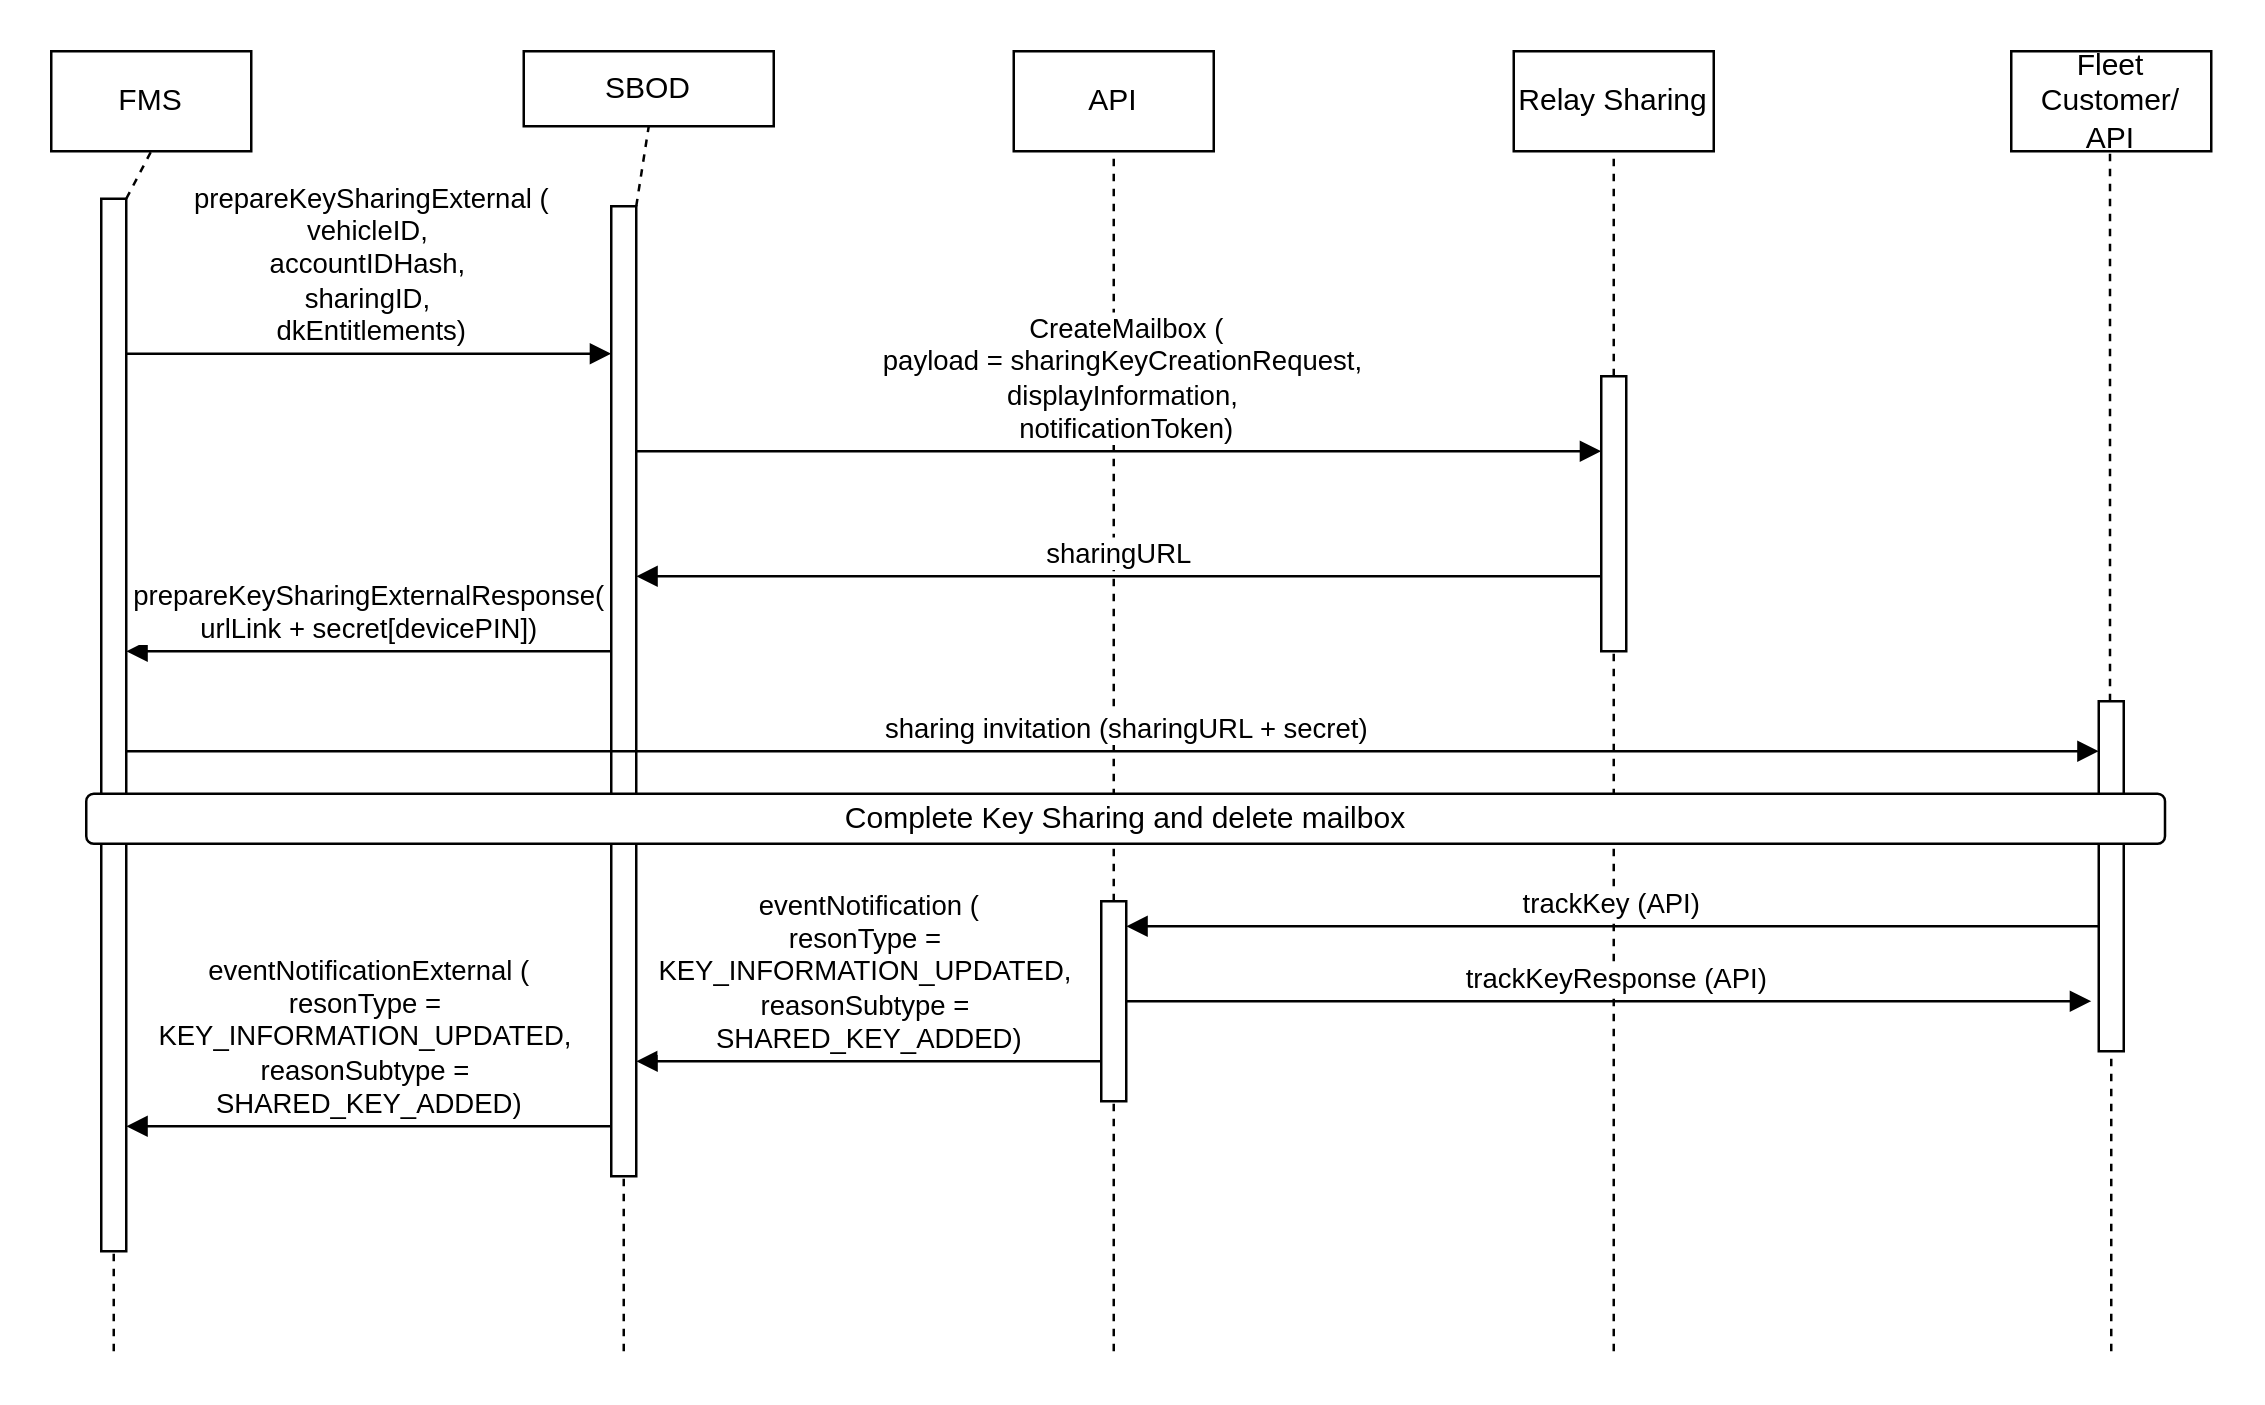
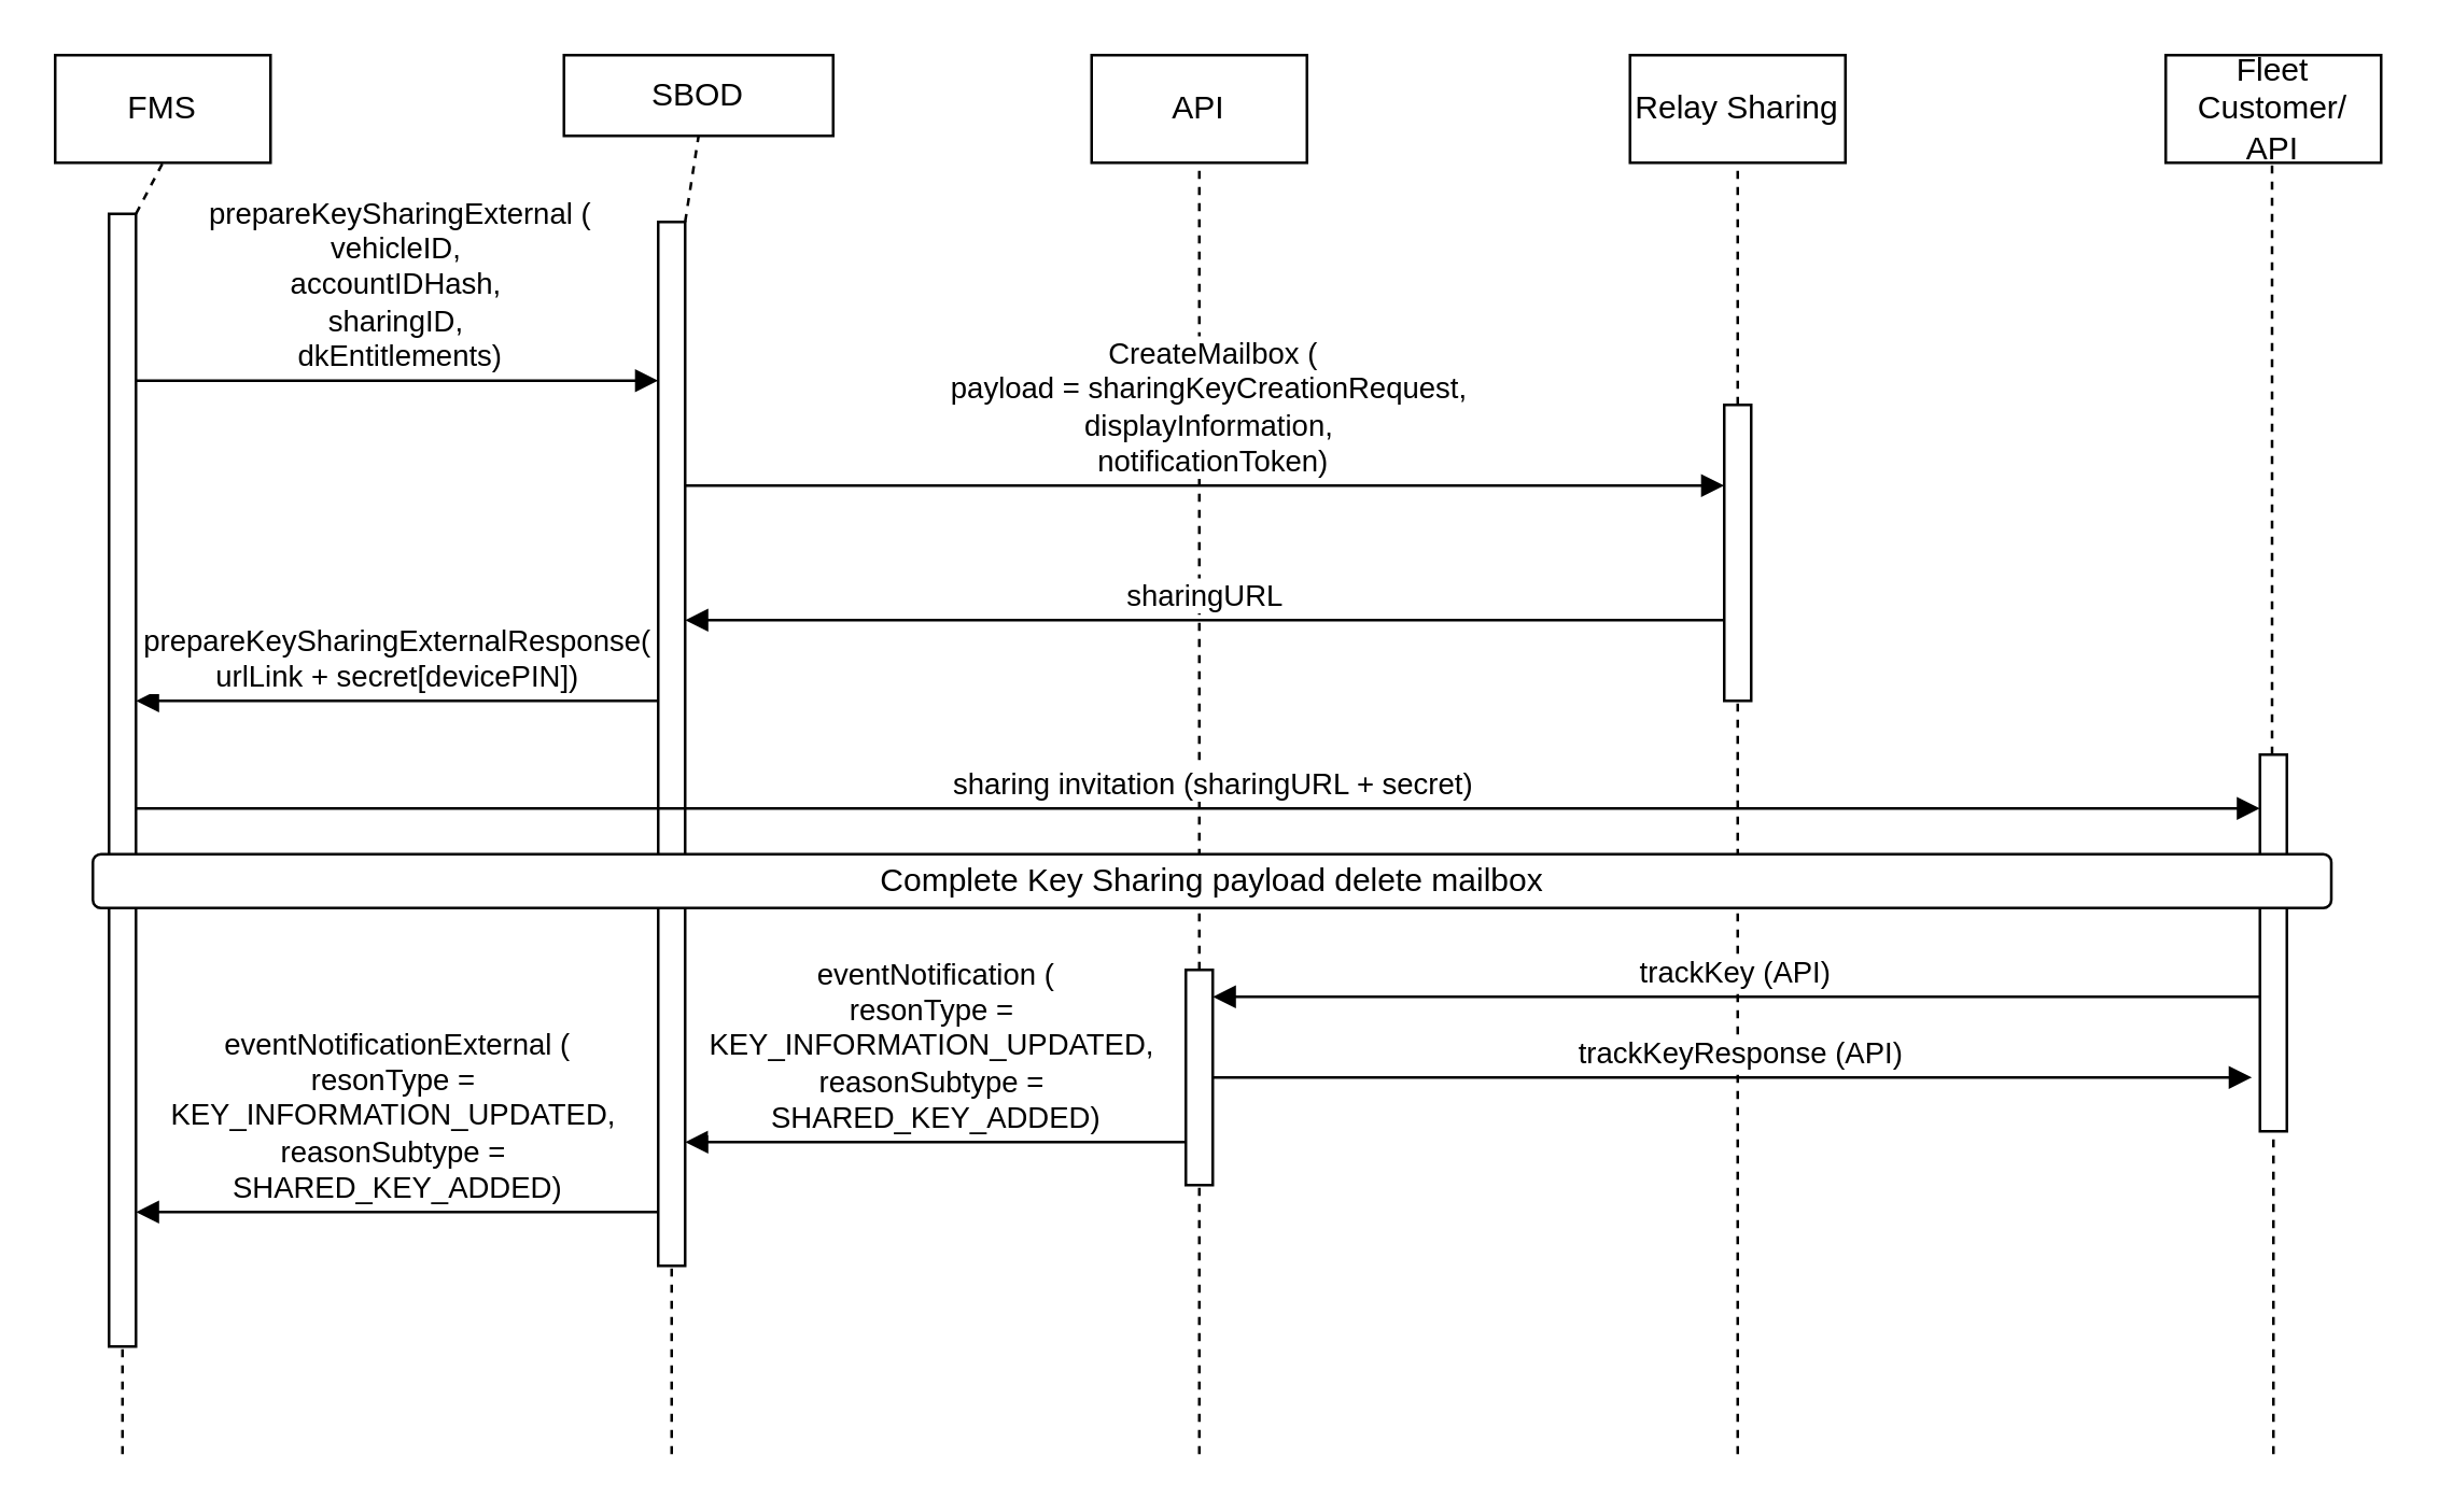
- <mxCell id="31" value="Complete Key Sharing and delete mailbox" style="rounded=1;whiteSpace=wrap;html=1;" vertex="1" parent="1"><mxGeometry x="34" y="317" width="831.5" height="20" as="geometry" /></mxCell>
+ <mxCell id="31" value="Complete Key Sharing payload delete mailbox" style="rounded=1;whiteSpace=wrap;html=1;" vertex="1" parent="1"><mxGeometry x="34" y="317" width="831.5" height="20" as="geometry" /></mxCell>
